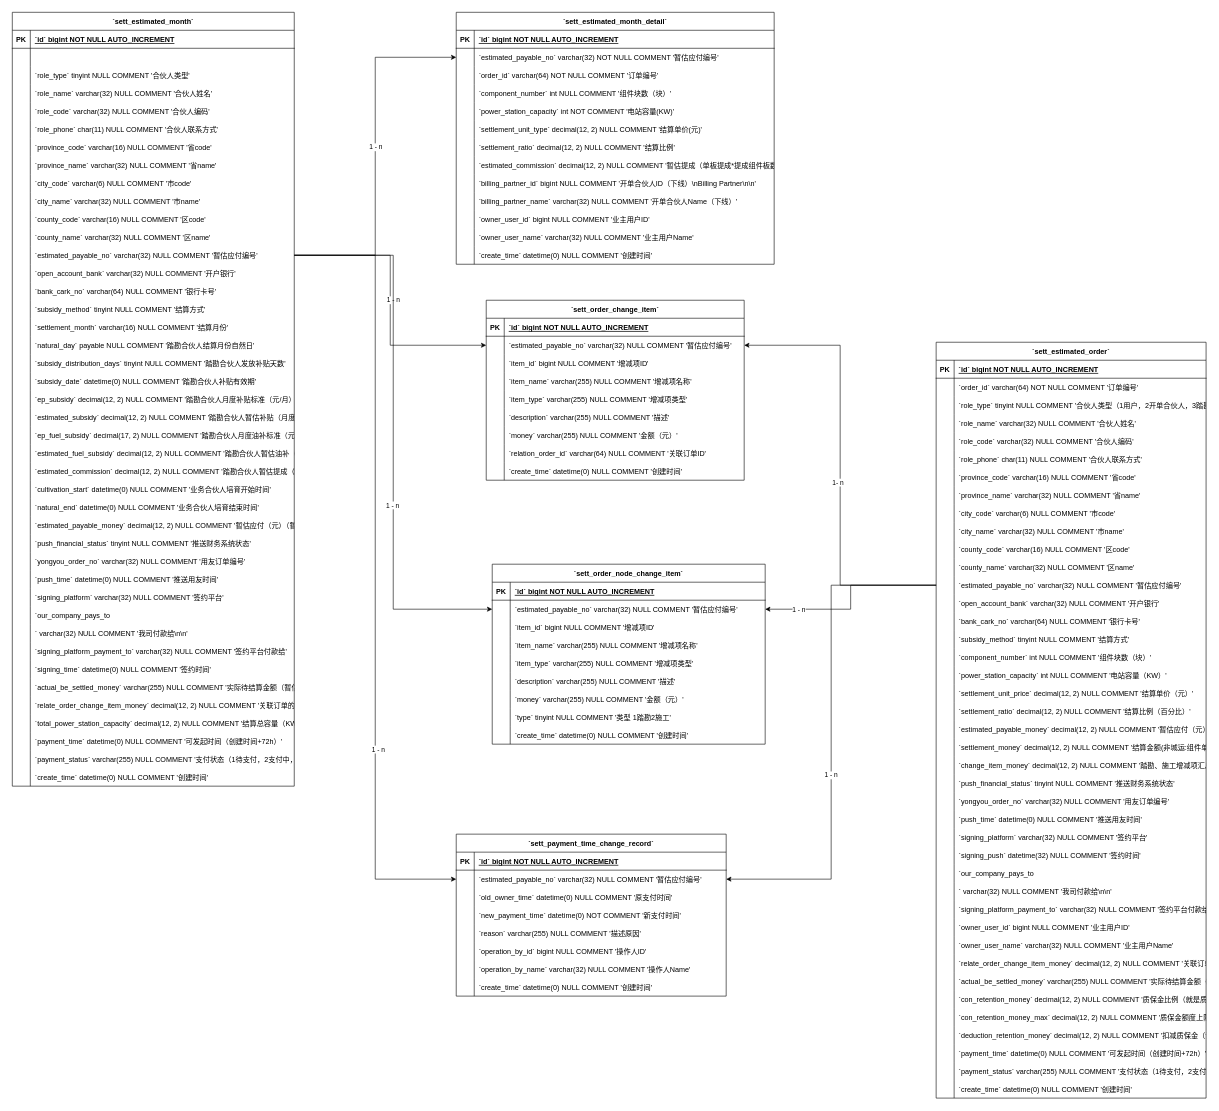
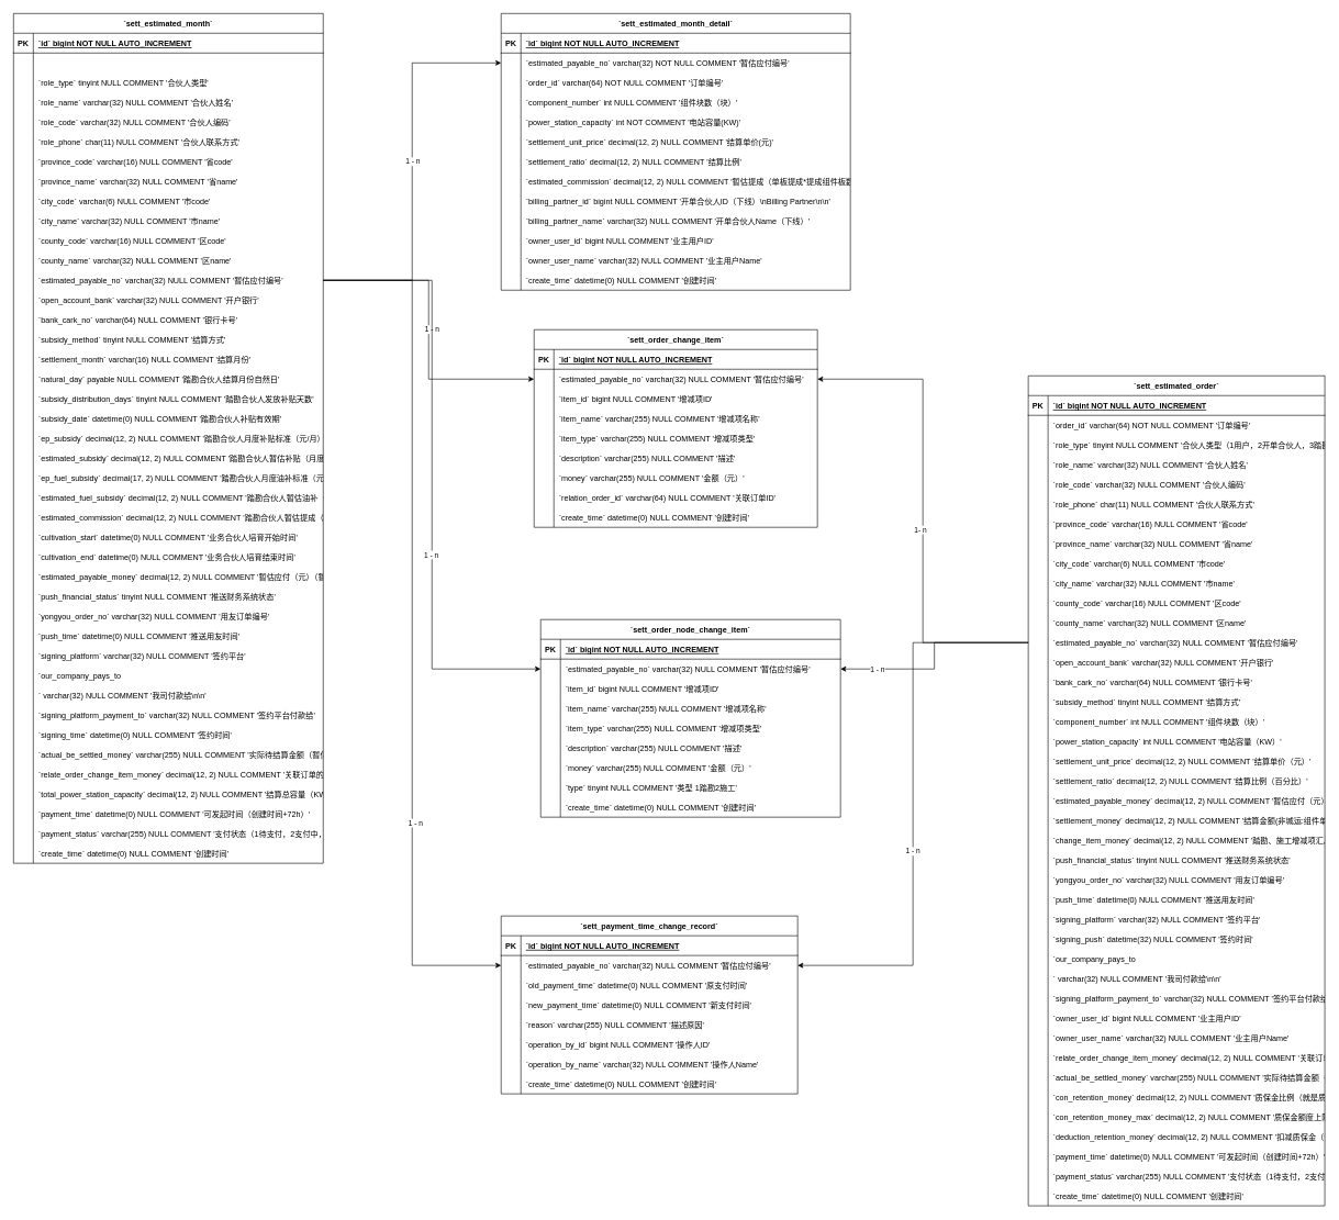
- <mxCell id="147" value="`settlement_unit_type` decimal(12, 2) NULL COMMENT '结算单价(元)'" style="shape=partialRectangle;overflow=hidden;connectable=0;fillColor=none;align=left;strokeColor=inherit;top=0;left=0;bottom=0;right=0;spacingLeft=6;" vertex="1" parent="145"><mxGeometry x="30" width="500" height="30" as="geometry"><mxRectangle width="500" height="30" as="alternateBounds" /></mxGeometry></mxCell>
+ <mxCell id="147" value="`settlement_unit_price` decimal(12, 2) NULL COMMENT '结算单价(元)'" style="shape=partialRectangle;overflow=hidden;connectable=0;fillColor=none;align=left;strokeColor=inherit;top=0;left=0;bottom=0;right=0;spacingLeft=6;" vertex="1" parent="145"><mxGeometry x="30" width="500" height="30" as="geometry"><mxRectangle width="500" height="30" as="alternateBounds" /></mxGeometry></mxCell>
- <mxCell id="83" value="`natural_end` datetime(0) NULL COMMENT '业务合伙人培育结束时间'" style="shape=partialRectangle;overflow=hidden;connectable=0;fillColor=none;align=left;strokeColor=inherit;top=0;left=0;bottom=0;right=0;spacingLeft=6;" vertex="1" parent="81"><mxGeometry x="30" width="440" height="30" as="geometry"><mxRectangle width="440" height="30" as="alternateBounds" /></mxGeometry></mxCell>
+ <mxCell id="83" value="`cultivation_end` datetime(0) NULL COMMENT '业务合伙人培育结束时间'" style="shape=partialRectangle;overflow=hidden;connectable=0;fillColor=none;align=left;strokeColor=inherit;top=0;left=0;bottom=0;right=0;spacingLeft=6;" vertex="1" parent="81"><mxGeometry x="30" width="440" height="30" as="geometry"><mxRectangle width="440" height="30" as="alternateBounds" /></mxGeometry></mxCell>
- <mxCell id="86" value="`estimated_payable_money` decimal(12, 2) NULL COMMENT '暂估应付（元）（暂估补贴+暂估邮补+描述原因）'" style="shape=partialRectangle;overflow=hidden;connectable=0;fillColor=none;align=left;strokeColor=inherit;top=0;left=0;bottom=0;right=0;spacingLeft=6;" vertex="1" parent="84"><mxGeometry x="30" width="440" height="30" as="geometry"><mxRectangle width="440" height="30" as="alternateBounds" /></mxGeometry></mxCell>
+ <mxCell id="86" value="`estimated_payable_money` decimal(12, 2) NULL COMMENT '暂估应付（元）（暂估补贴+暂估邮补+暂估提成）'" style="shape=partialRectangle;overflow=hidden;connectable=0;fillColor=none;align=left;strokeColor=inherit;top=0;left=0;bottom=0;right=0;spacingLeft=6;" vertex="1" parent="84"><mxGeometry x="30" width="440" height="30" as="geometry"><mxRectangle width="440" height="30" as="alternateBounds" /></mxGeometry></mxCell>
- <mxCell id="358" value="`old_owner_time` datetime(0) NULL COMMENT '原支付时间'" style="shape=partialRectangle;overflow=hidden;connectable=0;fillColor=none;align=left;strokeColor=inherit;top=0;left=0;bottom=0;right=0;spacingLeft=6;" vertex="1" parent="356"><mxGeometry x="30" width="420" height="30" as="geometry"><mxRectangle width="420" height="30" as="alternateBounds" /></mxGeometry></mxCell>
+ <mxCell id="358" value="`old_payment_time` datetime(0) NULL COMMENT '原支付时间'" style="shape=partialRectangle;overflow=hidden;connectable=0;fillColor=none;align=left;strokeColor=inherit;top=0;left=0;bottom=0;right=0;spacingLeft=6;" vertex="1" parent="356"><mxGeometry x="30" width="420" height="30" as="geometry"><mxRectangle width="420" height="30" as="alternateBounds" /></mxGeometry></mxCell>
- <mxCell id="361" value="`new_payment_time` datetime(0) NOT COMMENT '新支付时间'" style="shape=partialRectangle;overflow=hidden;connectable=0;fillColor=none;align=left;strokeColor=inherit;top=0;left=0;bottom=0;right=0;spacingLeft=6;" vertex="1" parent="359"><mxGeometry x="30" width="420" height="30" as="geometry"><mxRectangle width="420" height="30" as="alternateBounds" /></mxGeometry></mxCell>
+ <mxCell id="361" value="`new_payment_time` datetime(0) NULL COMMENT '新支付时间'" style="shape=partialRectangle;overflow=hidden;connectable=0;fillColor=none;align=left;strokeColor=inherit;top=0;left=0;bottom=0;right=0;spacingLeft=6;" vertex="1" parent="359"><mxGeometry x="30" width="420" height="30" as="geometry"><mxRectangle width="420" height="30" as="alternateBounds" /></mxGeometry></mxCell>
